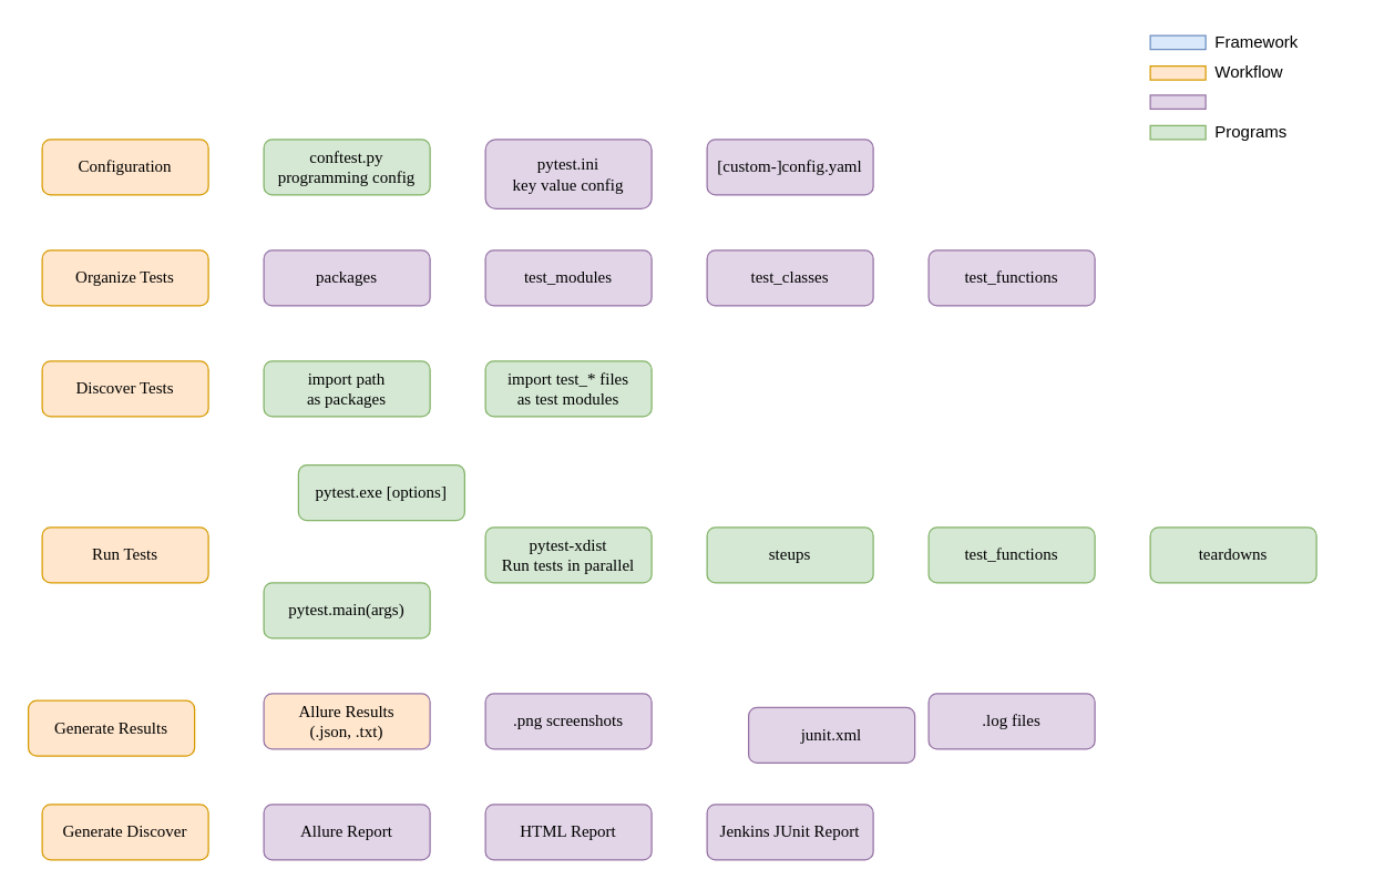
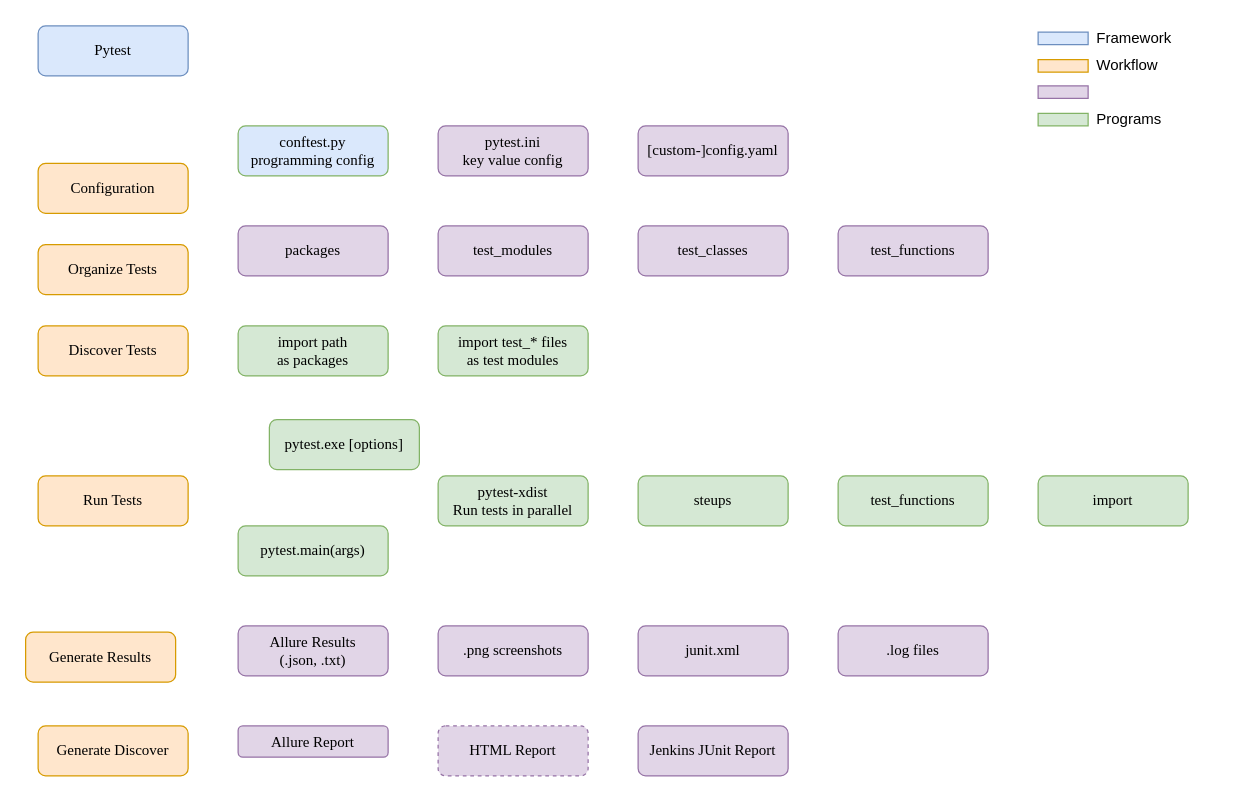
+ <mxCell id="2" value="Pytest" style="rounded=1;whiteSpace=wrap;html=1;fillColor=#dae8fc;strokeColor=#6c8ebf;fontSize=12;fontFamily=Tahoma;" parent="1" vertex="1"><mxGeometry x="30" y="20" width="120" height="40" as="geometry" /></mxCell>
- <mxCell id="8" value="Configuration" style="rounded=1;whiteSpace=wrap;html=1;fillColor=#ffe6cc;strokeColor=#d79b00;fontSize=12;fontFamily=Tahoma;" parent="1" vertex="1"><mxGeometry x="30" y="100" width="120" height="40" as="geometry" /></mxCell>
+ <mxCell id="8" value="Configuration" style="rounded=1;whiteSpace=wrap;html=1;fillColor=#ffe6cc;strokeColor=#d79b00;fontSize=12;fontFamily=Tahoma;" parent="1" vertex="1"><mxGeometry x="30" y="130" width="120" height="40" as="geometry" /></mxCell>
- <mxCell id="28" value="conftest.py&lt;br style=&quot;font-size: 12px;&quot;&gt;programming config" style="rounded=1;whiteSpace=wrap;html=1;fillColor=#d5e8d4;strokeColor=#82b366;fontSize=12;fontFamily=Tahoma;" parent="1" vertex="1"><mxGeometry x="190" y="100" width="120" height="40" as="geometry" /></mxCell>
+ <mxCell id="28" value="conftest.py&lt;br style=&quot;font-size: 12px;&quot;&gt;programming config" style="rounded=1;whiteSpace=wrap;html=1;fillColor=#dae8fc;strokeColor=#82b366;fontSize=12;fontFamily=Tahoma;" parent="1" vertex="1"><mxGeometry x="190" y="100" width="120" height="40" as="geometry" /></mxCell>
- <mxCell id="29" value="pytest.ini&lt;br style=&quot;font-size: 12px;&quot;&gt;key value config" style="rounded=1;whiteSpace=wrap;html=1;fillColor=#e1d5e7;strokeColor=#9673a6;fontSize=12;fontFamily=Tahoma;" parent="1" vertex="1"><mxGeometry x="350" y="100" width="120" height="50" as="geometry" /></mxCell>
+ <mxCell id="29" value="pytest.ini&lt;br style=&quot;font-size: 12px;&quot;&gt;key value config" style="rounded=1;whiteSpace=wrap;html=1;fillColor=#e1d5e7;strokeColor=#9673a6;fontSize=12;fontFamily=Tahoma;" parent="1" vertex="1"><mxGeometry x="350" y="100" width="120" height="40" as="geometry" /></mxCell>
- <mxCell id="3" value="Organize Tests" style="rounded=1;whiteSpace=wrap;html=1;fillColor=#ffe6cc;strokeColor=#d79b00;fontSize=12;fontFamily=Tahoma;" parent="1" vertex="1"><mxGeometry x="30" y="180" width="120" height="40" as="geometry" /></mxCell>
+ <mxCell id="3" value="Organize Tests" style="rounded=1;whiteSpace=wrap;html=1;fillColor=#ffe6cc;strokeColor=#d79b00;fontSize=12;fontFamily=Tahoma;" parent="1" vertex="1"><mxGeometry x="30" y="195" width="120" height="40" as="geometry" /></mxCell>
- <mxCell id="20" value="teardowns" style="rounded=1;whiteSpace=wrap;html=1;fillColor=#d5e8d4;strokeColor=#82b366;fontSize=12;fontFamily=Tahoma;" parent="1" vertex="1"><mxGeometry x="830" y="380" width="120" height="40" as="geometry" /></mxCell>
+ <mxCell id="20" value="import" style="rounded=1;whiteSpace=wrap;html=1;fillColor=#d5e8d4;strokeColor=#82b366;fontSize=12;fontFamily=Tahoma;" parent="1" vertex="1"><mxGeometry x="830" y="380" width="120" height="40" as="geometry" /></mxCell>
- <mxCell id="21" value="Allure Results&lt;br style=&quot;font-size: 12px;&quot;&gt;(.json, .txt)" style="rounded=1;whiteSpace=wrap;html=1;fillColor=#ffe6cc;strokeColor=#9673a6;fontSize=12;fontFamily=Tahoma;" parent="1" vertex="1"><mxGeometry x="190" y="500" width="120" height="40" as="geometry" /></mxCell>
+ <mxCell id="21" value="Allure Results&lt;br style=&quot;font-size: 12px;&quot;&gt;(.json, .txt)" style="rounded=1;whiteSpace=wrap;html=1;fillColor=#e1d5e7;strokeColor=#9673a6;fontSize=12;fontFamily=Tahoma;" parent="1" vertex="1"><mxGeometry x="190" y="500" width="120" height="40" as="geometry" /></mxCell>
- <mxCell id="22" value="junit.xml" style="rounded=1;whiteSpace=wrap;html=1;fillColor=#e1d5e7;strokeColor=#9673a6;fontSize=12;fontFamily=Tahoma;" parent="1" vertex="1"><mxGeometry x="540" y="510" width="120" height="40" as="geometry" /></mxCell>
+ <mxCell id="22" value="junit.xml" style="rounded=1;whiteSpace=wrap;html=1;fillColor=#e1d5e7;strokeColor=#9673a6;fontSize=12;fontFamily=Tahoma;" parent="1" vertex="1"><mxGeometry x="510" y="500" width="120" height="40" as="geometry" /></mxCell>
- <mxCell id="25" value="Allure Report" style="rounded=1;whiteSpace=wrap;html=1;fillColor=#e1d5e7;strokeColor=#9673a6;fontSize=12;fontFamily=Tahoma;" parent="1" vertex="1"><mxGeometry x="190" y="580" width="120" height="40" as="geometry" /></mxCell>
+ <mxCell id="25" value="Allure Report" style="rounded=1;whiteSpace=wrap;html=1;fillColor=#e1d5e7;strokeColor=#9673a6;fontSize=12;fontFamily=Tahoma;" parent="1" vertex="1"><mxGeometry x="190" y="580" width="120" height="25" as="geometry" /></mxCell>
- <mxCell id="24" value="HTML Report" style="rounded=1;whiteSpace=wrap;html=1;fillColor=#e1d5e7;strokeColor=#9673a6;fontSize=12;fontFamily=Tahoma;" parent="1" vertex="1"><mxGeometry x="350" y="580" width="120" height="40" as="geometry" /></mxCell>
+ <mxCell id="24" value="HTML Report" style="rounded=1;whiteSpace=wrap;html=1;fillColor=#e1d5e7;strokeColor=#9673a6;fontSize=12;fontFamily=Tahoma;dashed=1;" parent="1" vertex="1"><mxGeometry x="350" y="580" width="120" height="40" as="geometry" /></mxCell>
